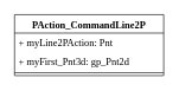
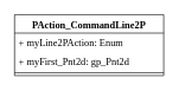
- <mxCell id="3" value="&lt;font style=&quot;font-size: 14px;&quot; face=&quot;Times New Roman&quot;&gt;+ myLine2PAction: Pnt&lt;/font&gt;" style="text;strokeColor=none;fillColor=none;align=left;verticalAlign=top;spacingLeft=4;spacingRight=4;overflow=hidden;rotatable=0;points=[[0,0.5],[1,0.5]];portConstraint=eastwest;whiteSpace=wrap;html=1;" vertex="1" parent="2"><mxGeometry y="26" width="210" height="26" as="geometry" /></mxCell>
+ <mxCell id="3" value="&lt;font style=&quot;font-size: 14px;&quot; face=&quot;Times New Roman&quot;&gt;+ myLine2PAction: Enum&lt;/font&gt;" style="text;strokeColor=none;fillColor=none;align=left;verticalAlign=top;spacingLeft=4;spacingRight=4;overflow=hidden;rotatable=0;points=[[0,0.5],[1,0.5]];portConstraint=eastwest;whiteSpace=wrap;html=1;" vertex="1" parent="2"><mxGeometry y="26" width="210" height="26" as="geometry" /></mxCell>
- <mxCell id="4" value="&lt;font style=&quot;font-size: 14px;&quot; face=&quot;Times New Roman&quot;&gt;+ myFirst_Pnt3d: gp_Pnt2d&lt;/font&gt;" style="text;strokeColor=none;fillColor=none;align=left;verticalAlign=top;spacingLeft=4;spacingRight=4;overflow=hidden;rotatable=0;points=[[0,0.5],[1,0.5]];portConstraint=eastwest;whiteSpace=wrap;html=1;" vertex="1" parent="2"><mxGeometry y="52" width="210" height="26" as="geometry" /></mxCell>
+ <mxCell id="4" value="&lt;font style=&quot;font-size: 14px;&quot; face=&quot;Times New Roman&quot;&gt;+ myFirst_Pnt2d: gp_Pnt2d&lt;/font&gt;" style="text;strokeColor=none;fillColor=none;align=left;verticalAlign=top;spacingLeft=4;spacingRight=4;overflow=hidden;rotatable=0;points=[[0,0.5],[1,0.5]];portConstraint=eastwest;whiteSpace=wrap;html=1;" vertex="1" parent="2"><mxGeometry y="52" width="210" height="26" as="geometry" /></mxCell>
